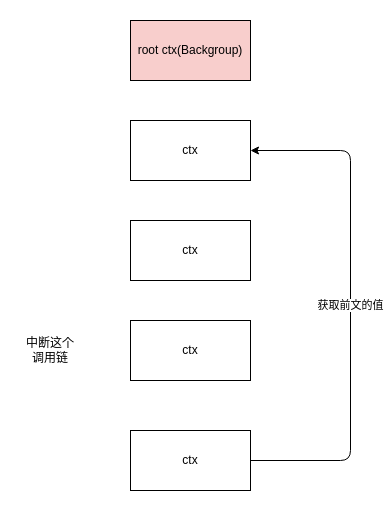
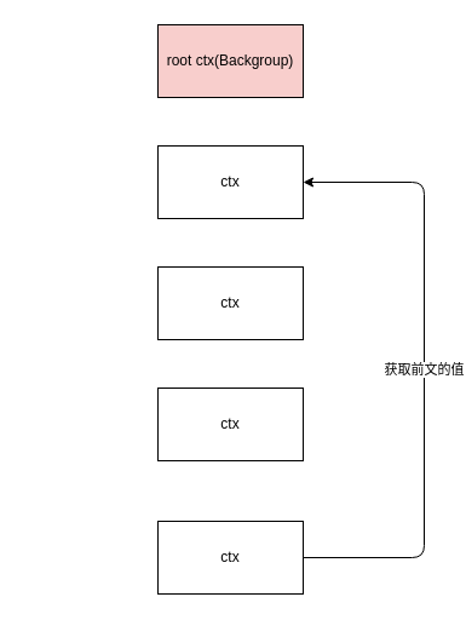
- <mxCell id="8" value="中断这个调用链" style="text;html=1;strokeColor=none;fillColor=none;align=center;verticalAlign=middle;whiteSpace=wrap;rounded=0;" parent="1" vertex="1"><mxGeometry x="20" y="335" width="60" height="30" as="geometry" /></mxCell>
